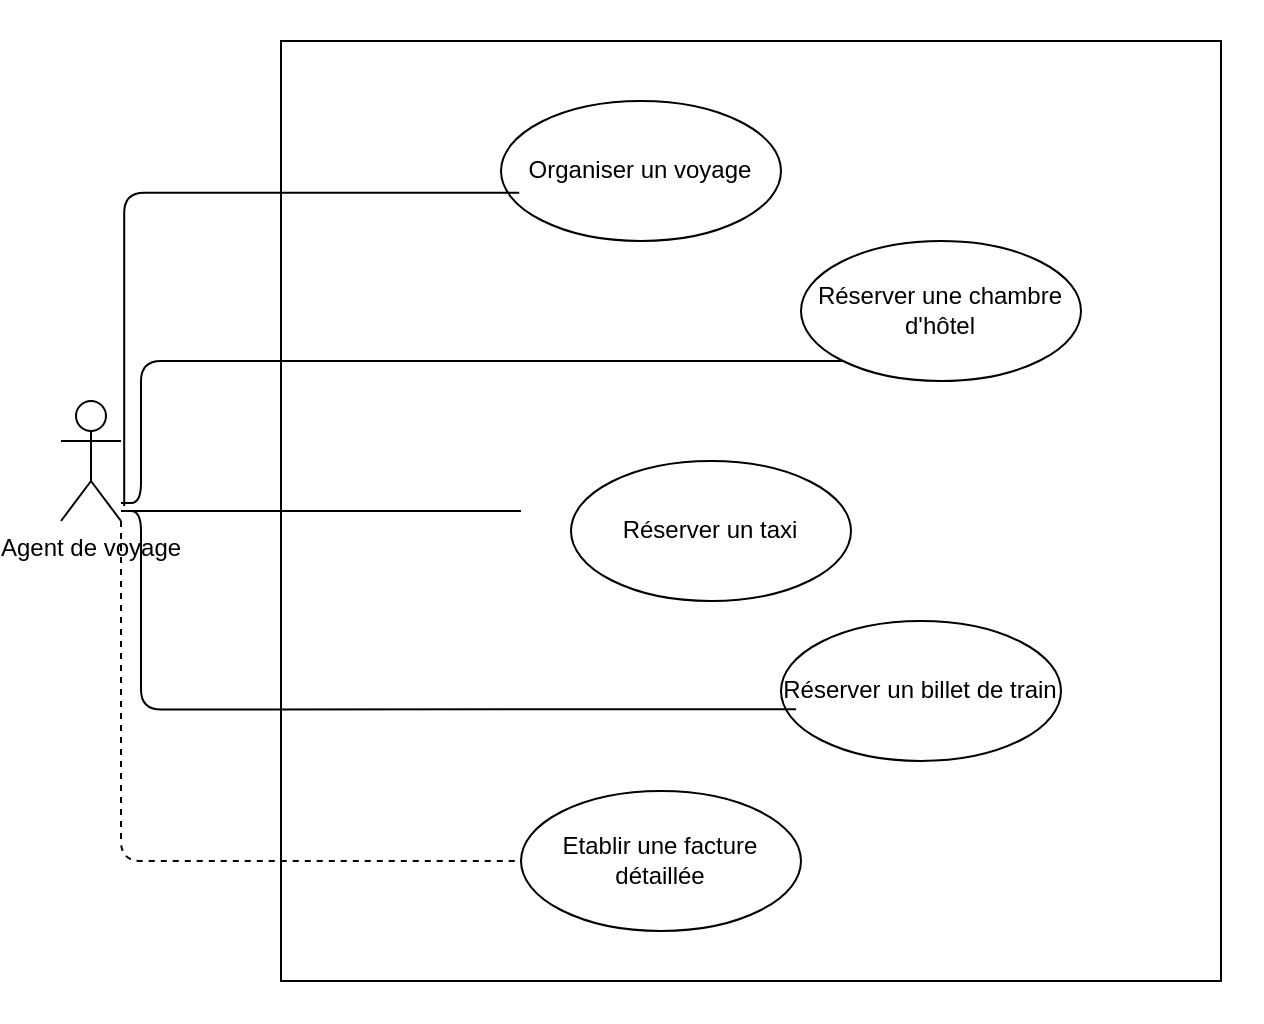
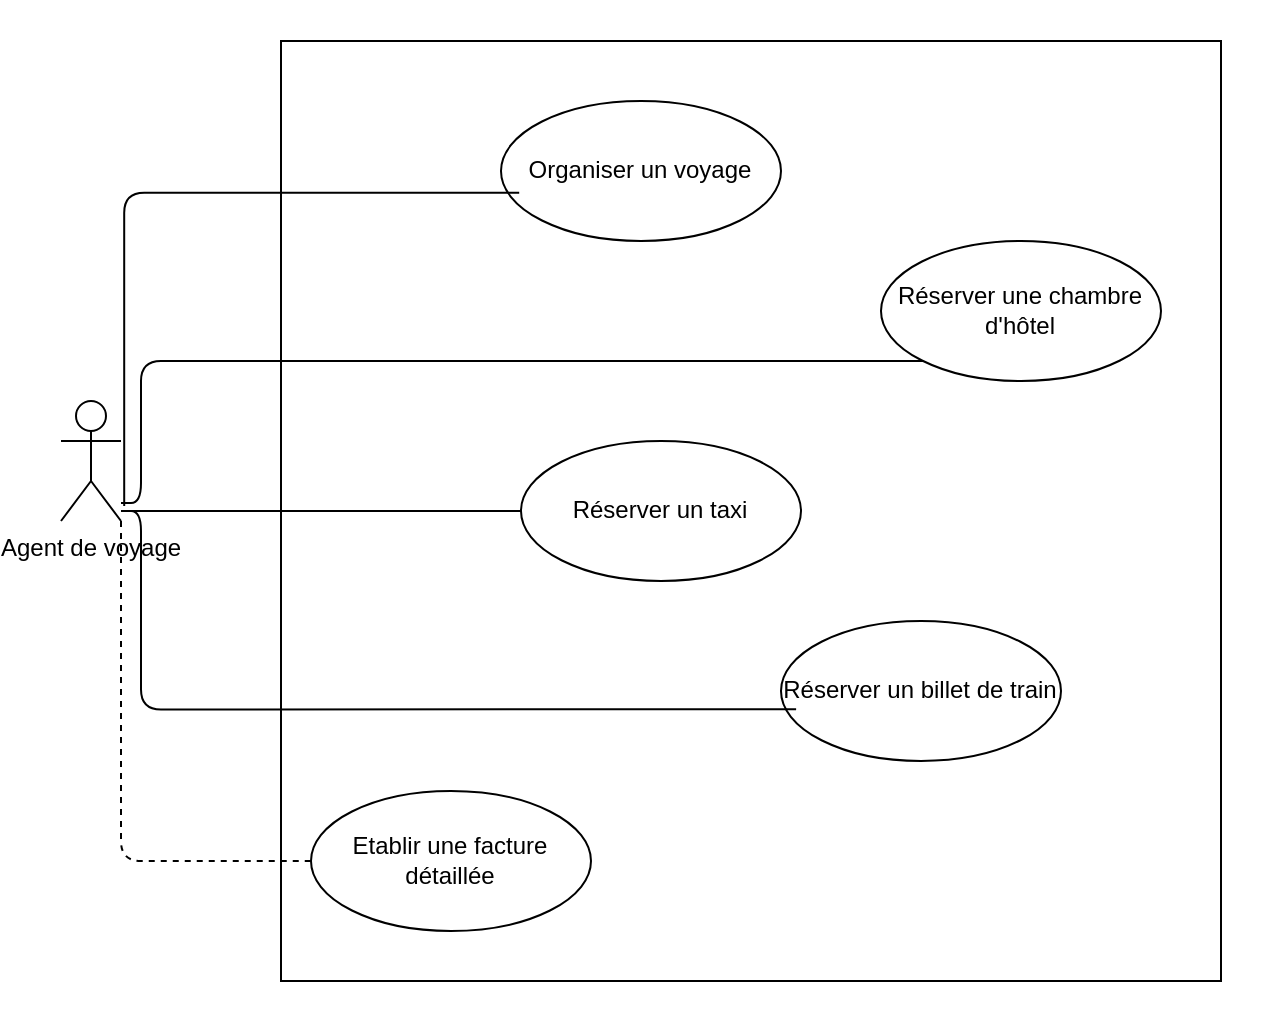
- <mxCell id="5" value="Réserver une chambre d'hôtel" style="ellipse;whiteSpace=wrap;html=1;" vertex="1" parent="1"><mxGeometry x="390" y="120" width="140" height="70" as="geometry" /></mxCell>
+ <mxCell id="5" value="Réserver une chambre d'hôtel" style="ellipse;whiteSpace=wrap;html=1;" vertex="1" parent="1"><mxGeometry x="430" y="120" width="140" height="70" as="geometry" /></mxCell>
- <mxCell id="6" value="Réserver un taxi" style="ellipse;whiteSpace=wrap;html=1;" vertex="1" parent="1"><mxGeometry x="275" y="230" width="140" height="70" as="geometry" /></mxCell>
+ <mxCell id="6" value="Réserver un taxi" style="ellipse;whiteSpace=wrap;html=1;" vertex="1" parent="1"><mxGeometry x="250" y="220" width="140" height="70" as="geometry" /></mxCell>
- <mxCell id="8" value="Etablir une facture détaillée" style="ellipse;whiteSpace=wrap;html=1;" vertex="1" parent="1"><mxGeometry x="250" y="395" width="140" height="70" as="geometry" /></mxCell>
+ <mxCell id="8" value="Etablir une facture détaillée" style="ellipse;whiteSpace=wrap;html=1;" vertex="1" parent="1"><mxGeometry x="145" y="395" width="140" height="70" as="geometry" /></mxCell>
